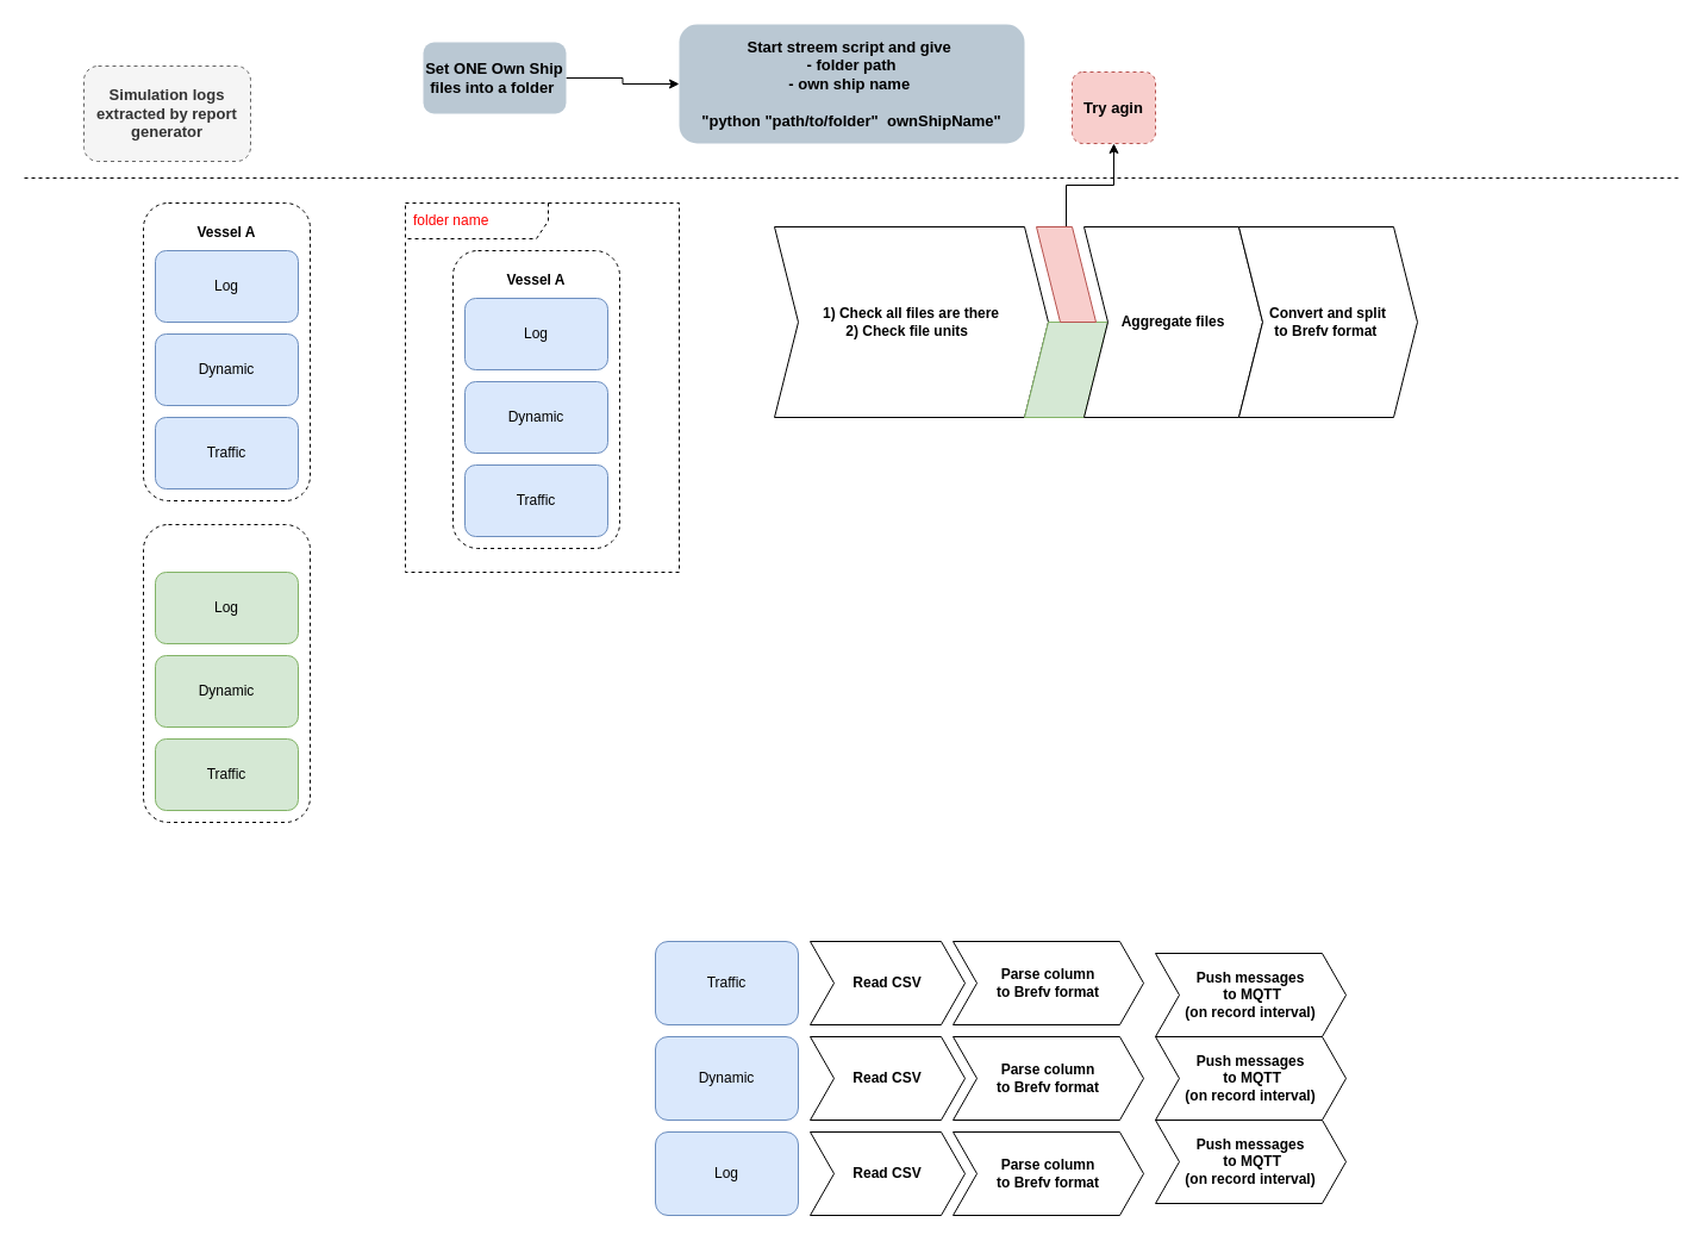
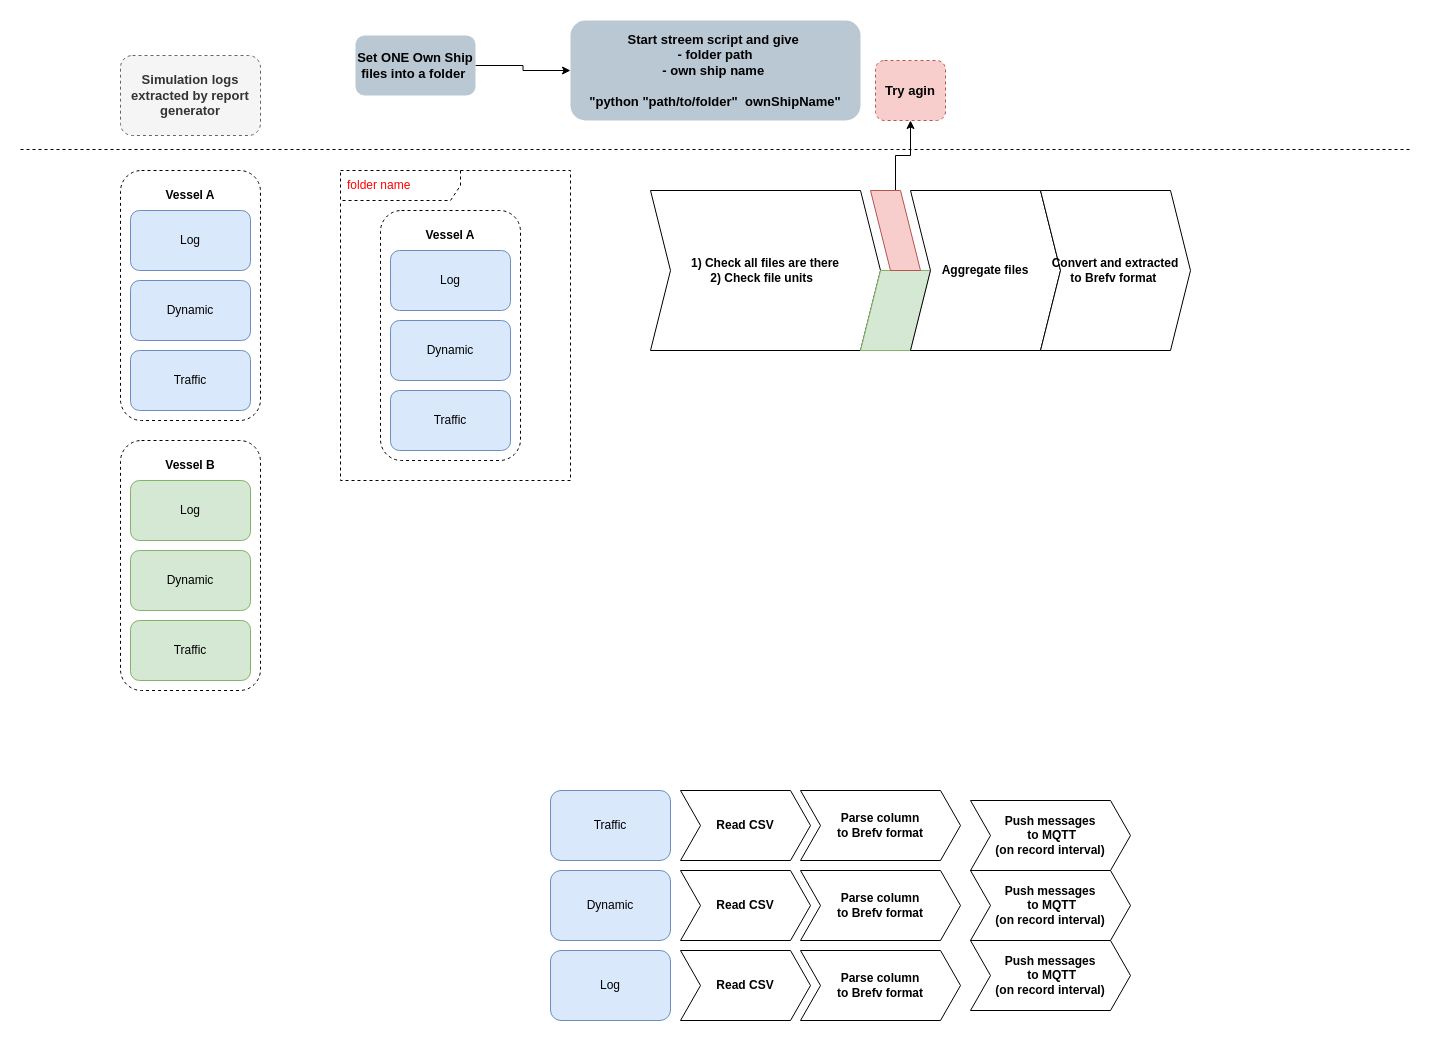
- <mxCell id="27" value="Try agin" style="text;fillColor=#f8cecc;align=center;verticalAlign=middle;whiteSpace=wrap;rounded=1;fontSize=13;fontStyle=1;dashed=1;strokeColor=#b85450;" vertex="1" parent="1"><mxGeometry x="900" y="60" width="70" height="60" as="geometry" /></mxCell>
+ <mxCell id="27" value="Try agin" style="text;fillColor=#f8cecc;align=center;verticalAlign=middle;whiteSpace=wrap;rounded=1;fontSize=13;fontStyle=1;dashed=1;strokeColor=#b85450;" vertex="1" parent="1"><mxGeometry x="875" y="60" width="70" height="60" as="geometry" /></mxCell>
- <mxCell id="15" value="Simulation logs extracted by report generator" style="text;align=center;verticalAlign=middle;whiteSpace=wrap;rounded=1;fontSize=13;fontStyle=1;dashed=1;fillColor=#f5f5f5;fontColor=#333333;strokeColor=#666666;" vertex="1" parent="1"><mxGeometry x="70" y="55" width="140" height="80" as="geometry" /></mxCell>
+ <mxCell id="15" value="Simulation logs extracted by report generator" style="text;align=center;verticalAlign=middle;whiteSpace=wrap;rounded=1;fontSize=13;fontStyle=1;dashed=1;fillColor=#f5f5f5;fontColor=#333333;strokeColor=#666666;" vertex="1" parent="1"><mxGeometry x="120" y="55" width="140" height="80" as="geometry" /></mxCell>
- <mxCell id="29" value="&lt;b&gt;Convert and split &lt;br&gt;to Brefv format&amp;nbsp;&lt;br&gt;&lt;/b&gt;" style="shape=step;perimeter=stepPerimeter;whiteSpace=wrap;html=1;fixedSize=1;" vertex="1" parent="1"><mxGeometry x="1040" y="190" width="150" height="160" as="geometry" /></mxCell>
+ <mxCell id="29" value="&lt;b&gt;Convert and extracted &lt;br&gt;to Brefv format&amp;nbsp;&lt;br&gt;&lt;/b&gt;" style="shape=step;perimeter=stepPerimeter;whiteSpace=wrap;html=1;fixedSize=1;" vertex="1" parent="1"><mxGeometry x="1040" y="190" width="150" height="160" as="geometry" /></mxCell>
+ <mxCell id="11" value="Vessel B" style="text;html=1;strokeColor=none;fillColor=none;align=center;verticalAlign=middle;whiteSpace=wrap;rounded=0;fontStyle=1" vertex="1" parent="1"><mxGeometry x="160" y="450" width="60" height="30" as="geometry" /></mxCell>
